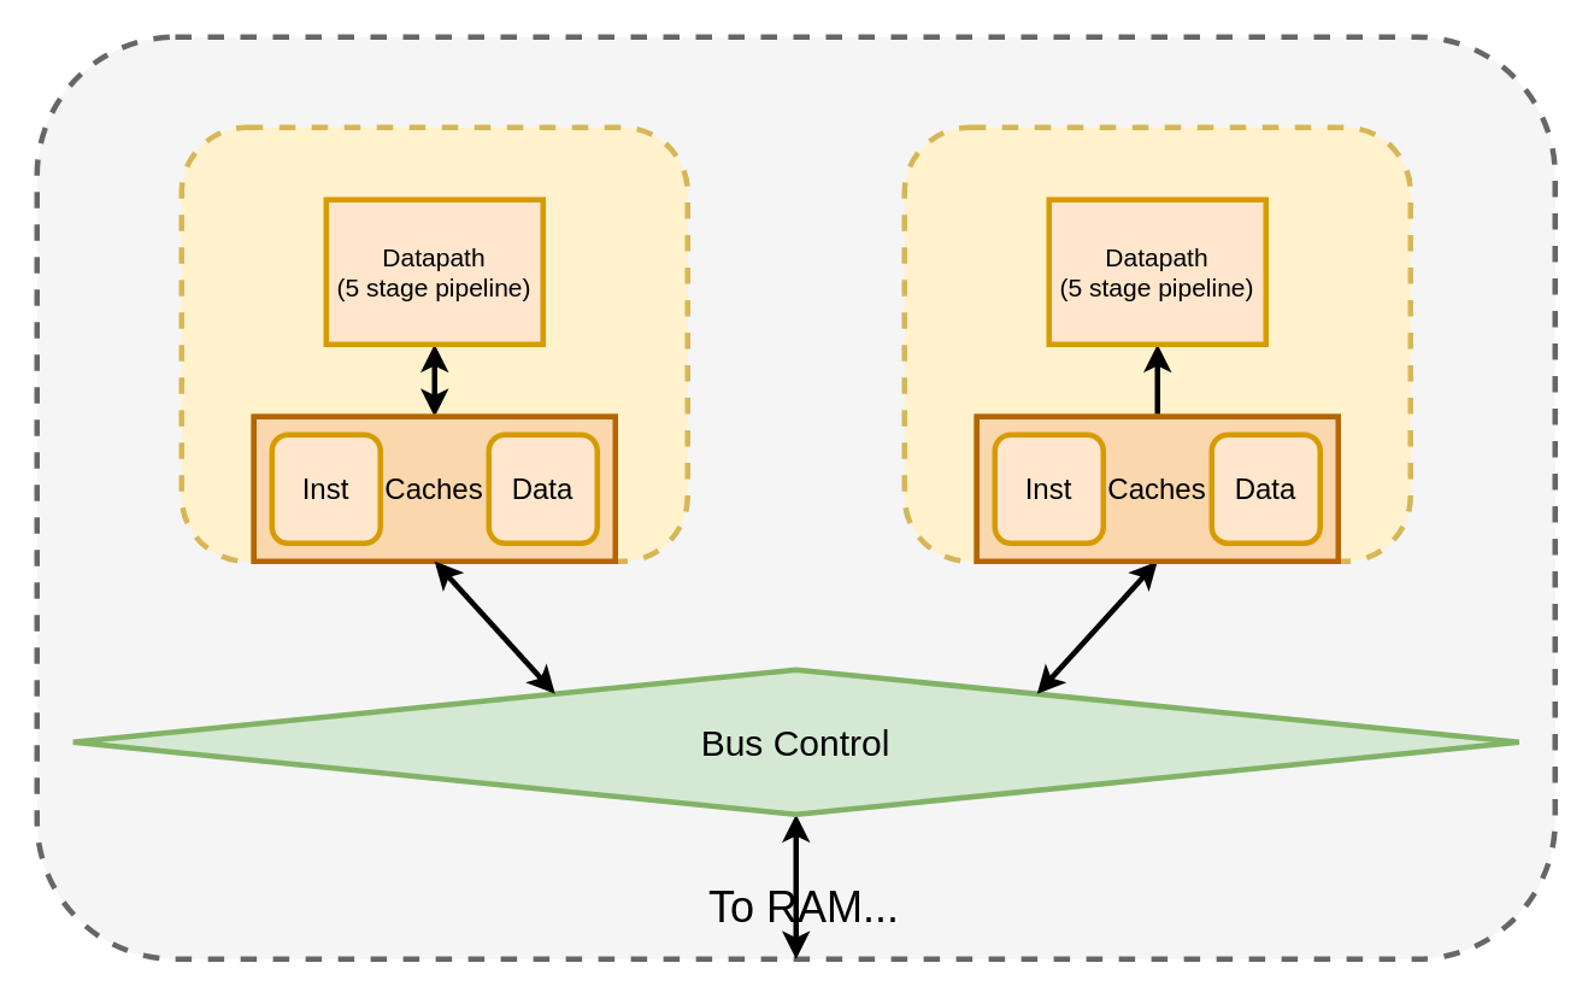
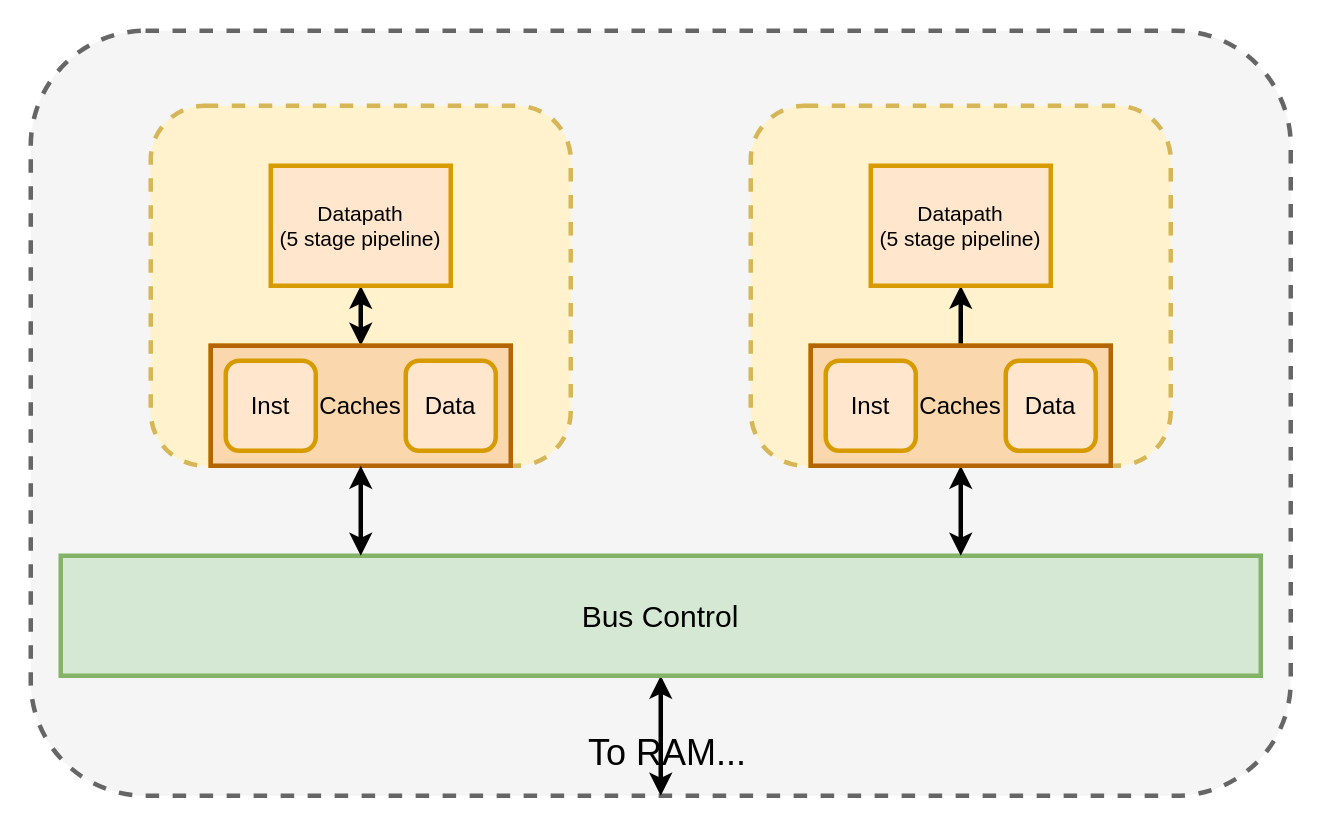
- <mxCell id="8" value="&lt;font style=&quot;font-size: 20px&quot;&gt;Bus Control&lt;/font&gt;" style="rhombus;whiteSpace=wrap;html=1;strokeWidth=3;fillColor=#d5e8d4;strokeColor=#82b366;" parent="1" vertex="1"><mxGeometry x="40" y="370" width="800" height="80" as="geometry" /></mxCell>
+ <mxCell id="8" value="&lt;font style=&quot;font-size: 20px&quot;&gt;Bus Control&lt;/font&gt;" style="rounded=0;whiteSpace=wrap;html=1;strokeWidth=3;fillColor=#d5e8d4;strokeColor=#82b366;" parent="1" vertex="1"><mxGeometry x="40" y="370" width="800" height="80" as="geometry" /></mxCell>
